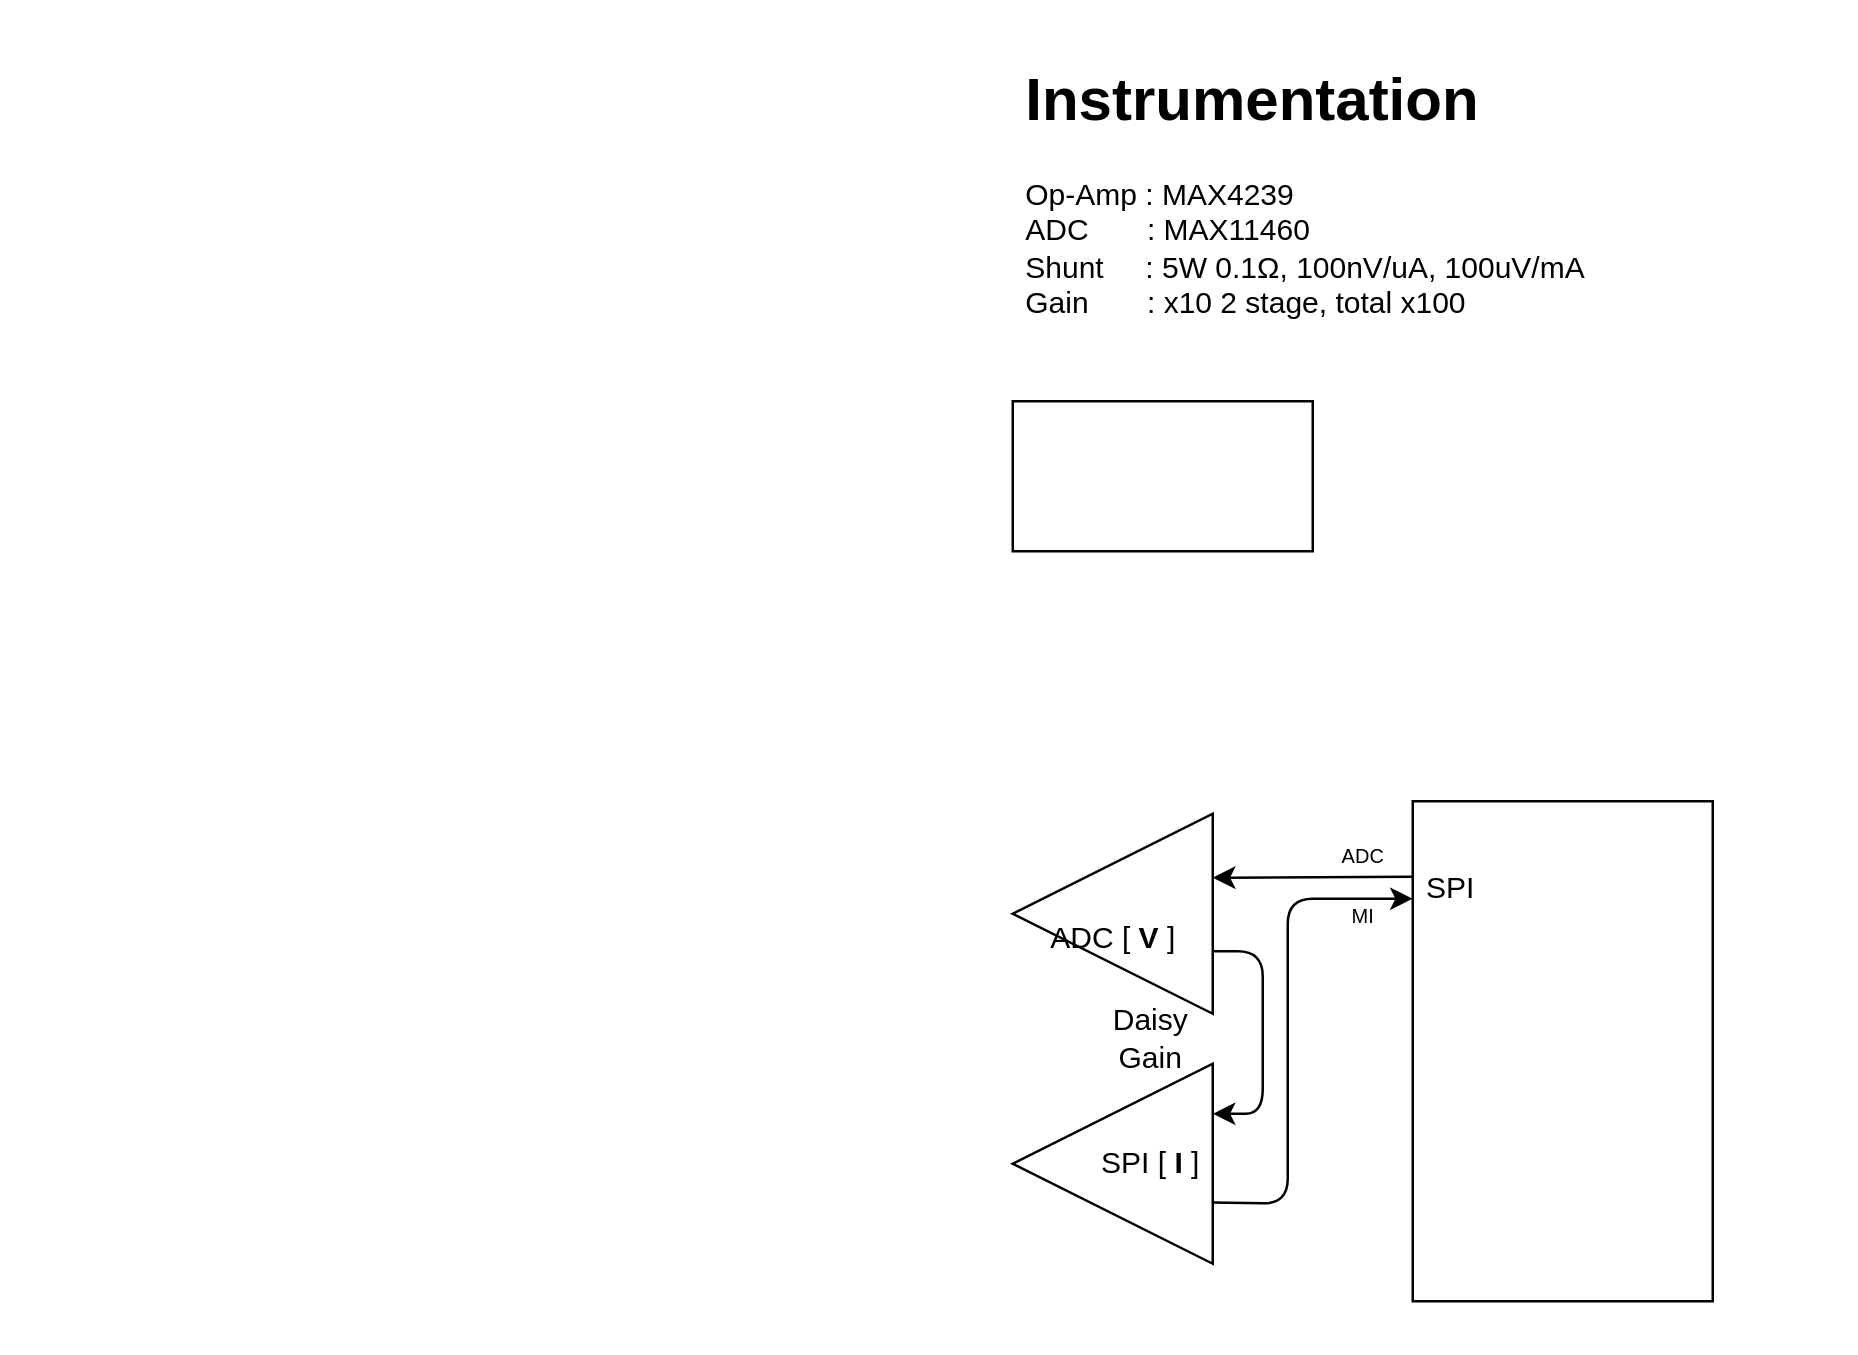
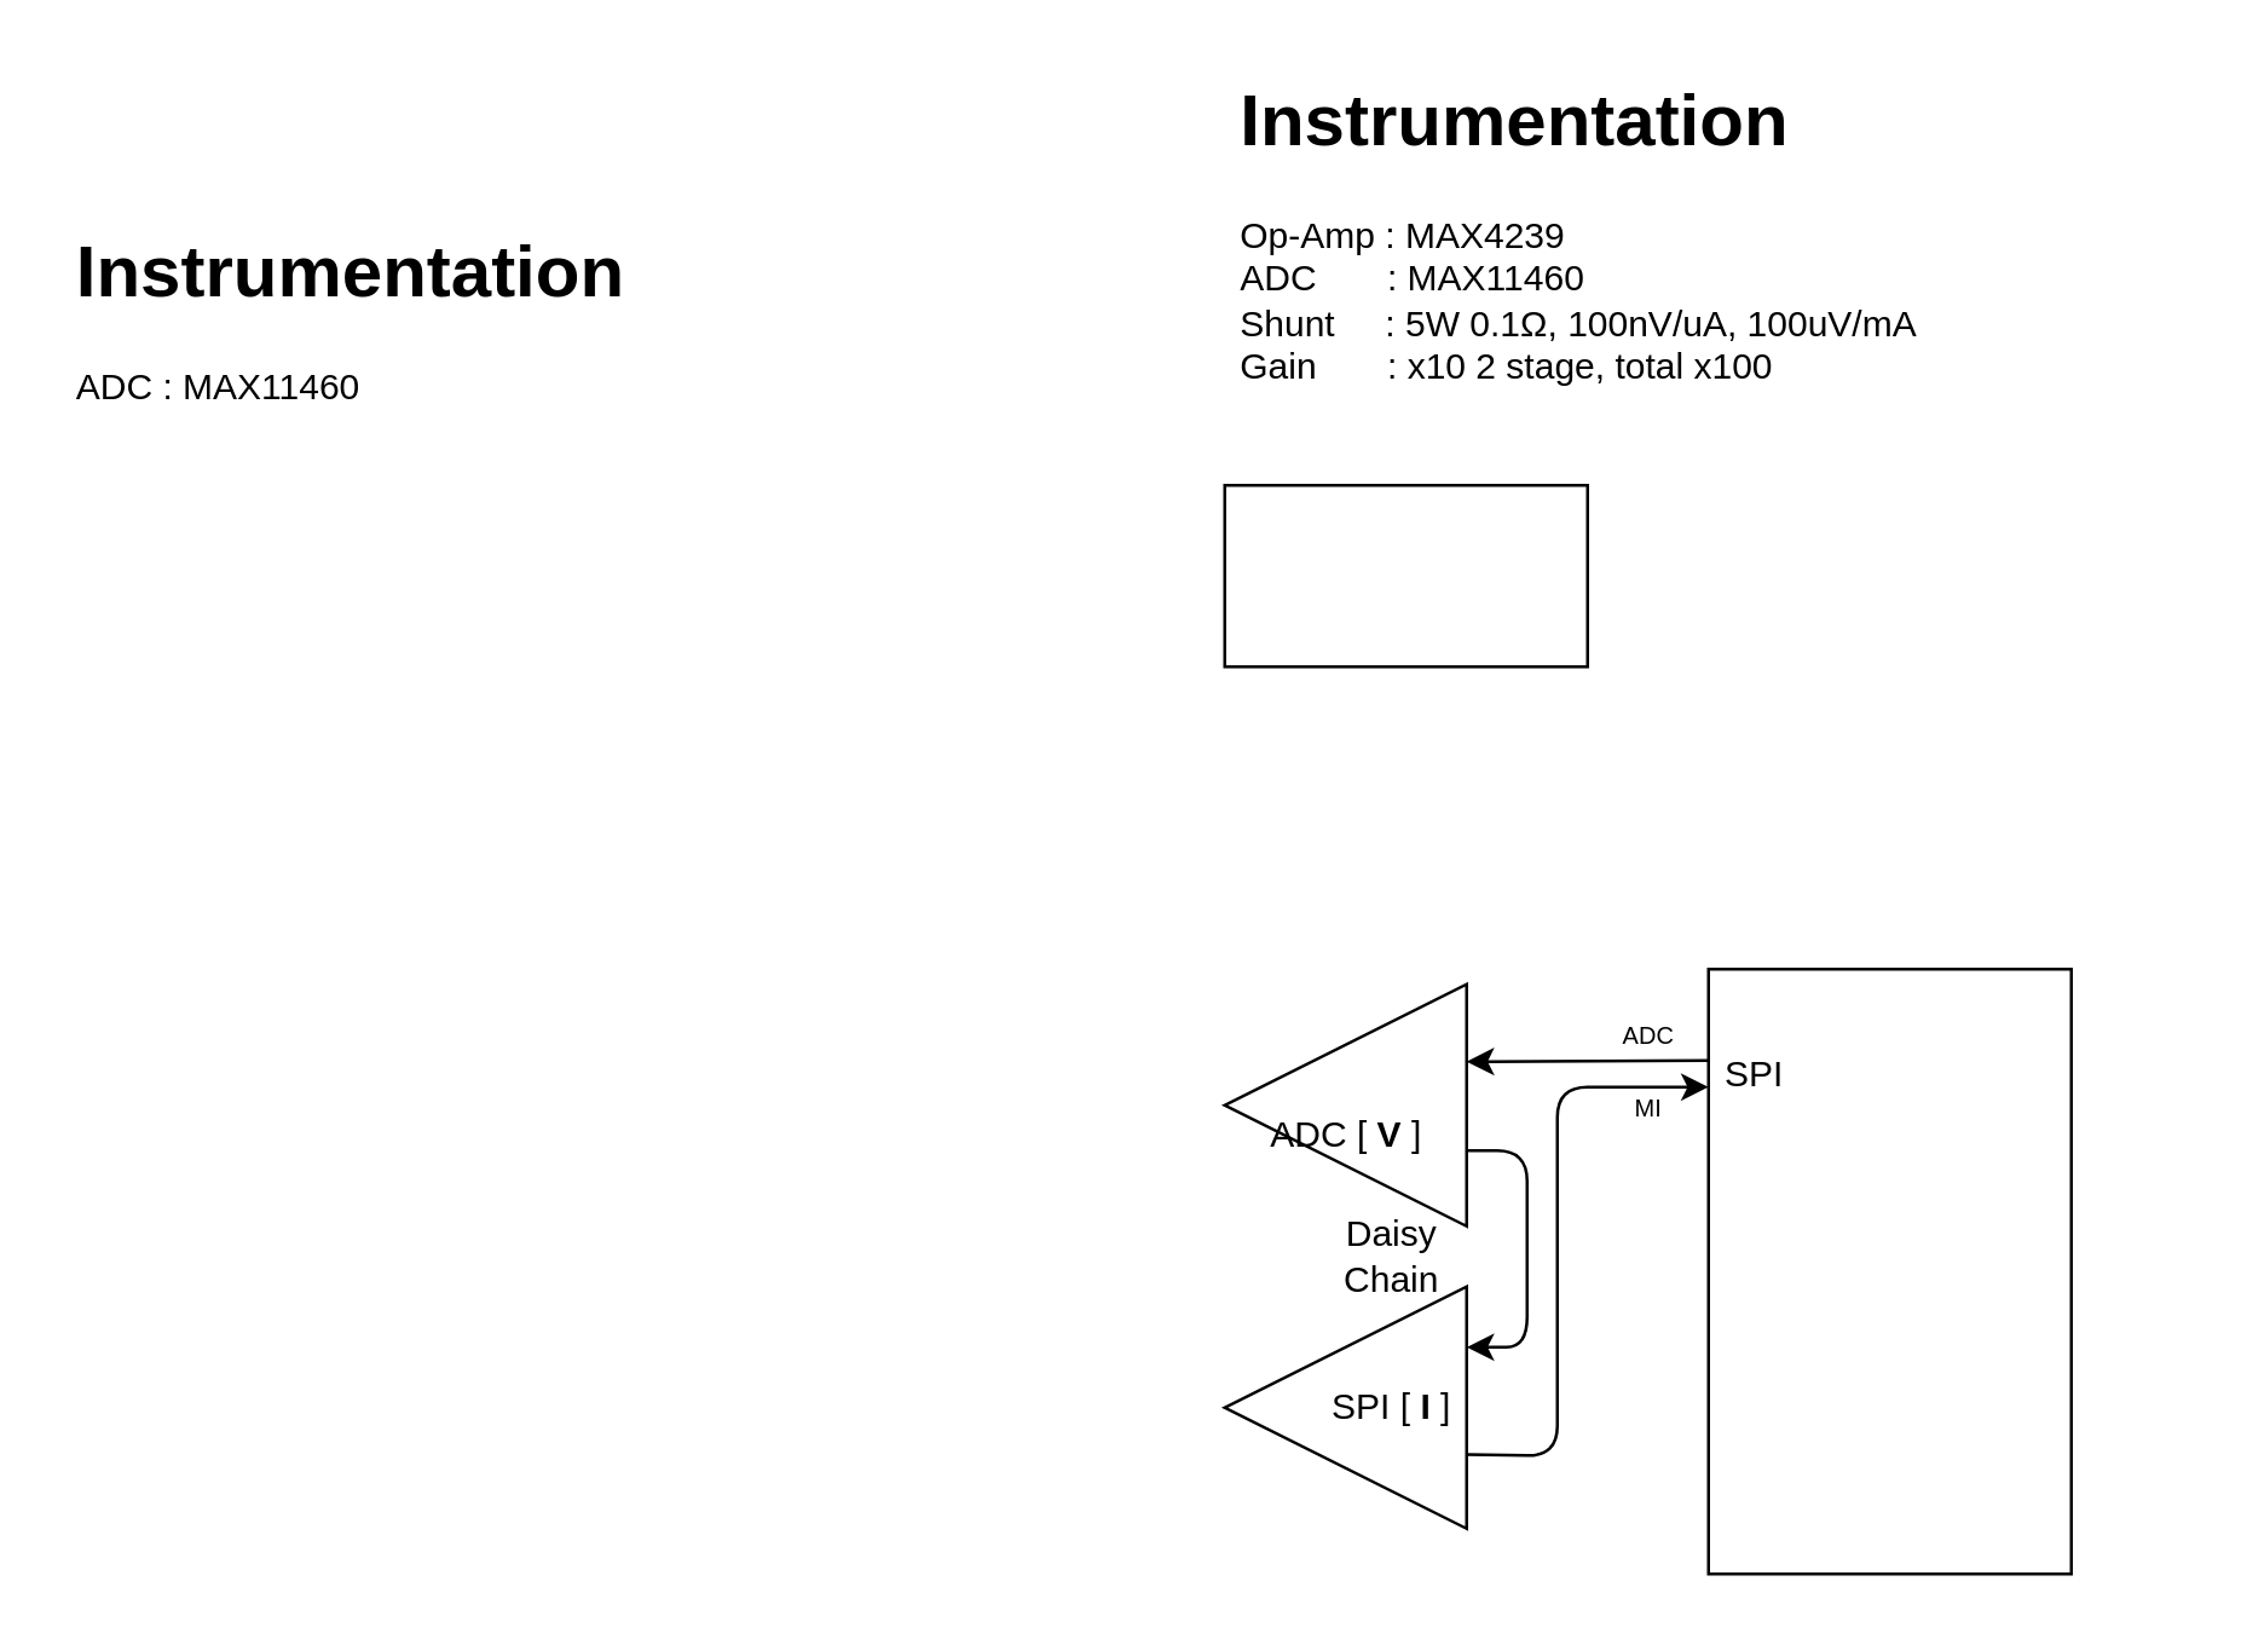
+ <mxCell id="16" value="&lt;h1&gt;Instrumentation&lt;/h1&gt;&lt;p&gt;ADC : MAX11460&lt;/p&gt;" style="text;html=1;strokeColor=none;fillColor=none;spacing=5;spacingTop=-20;whiteSpace=wrap;overflow=hidden;rounded=0;" vertex="1" parent="1"><mxGeometry x="20" y="70" width="190" height="120" as="geometry" /></mxCell>
- <mxCell id="9" value="Daisy Gain" style="text;html=1;strokeColor=none;fillColor=none;align=center;verticalAlign=middle;whiteSpace=wrap;rounded=0;" parent="1" vertex="1"><mxGeometry x="439.5" y="400" width="40" height="30" as="geometry" /></mxCell>
+ <mxCell id="9" value="Daisy Chain" style="text;html=1;strokeColor=none;fillColor=none;align=center;verticalAlign=middle;whiteSpace=wrap;rounded=0;" parent="1" vertex="1"><mxGeometry x="439.5" y="400" width="40" height="30" as="geometry" /></mxCell>
